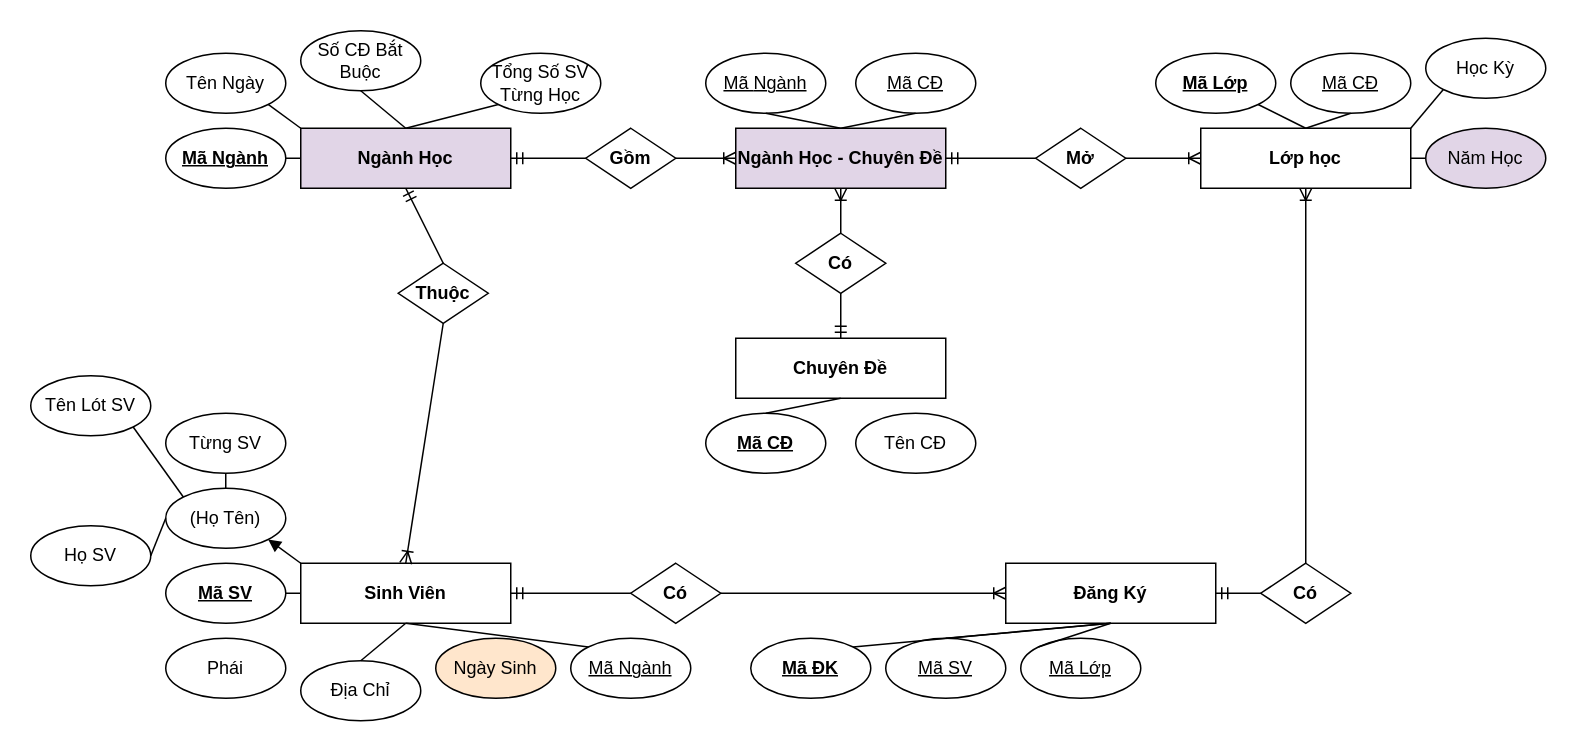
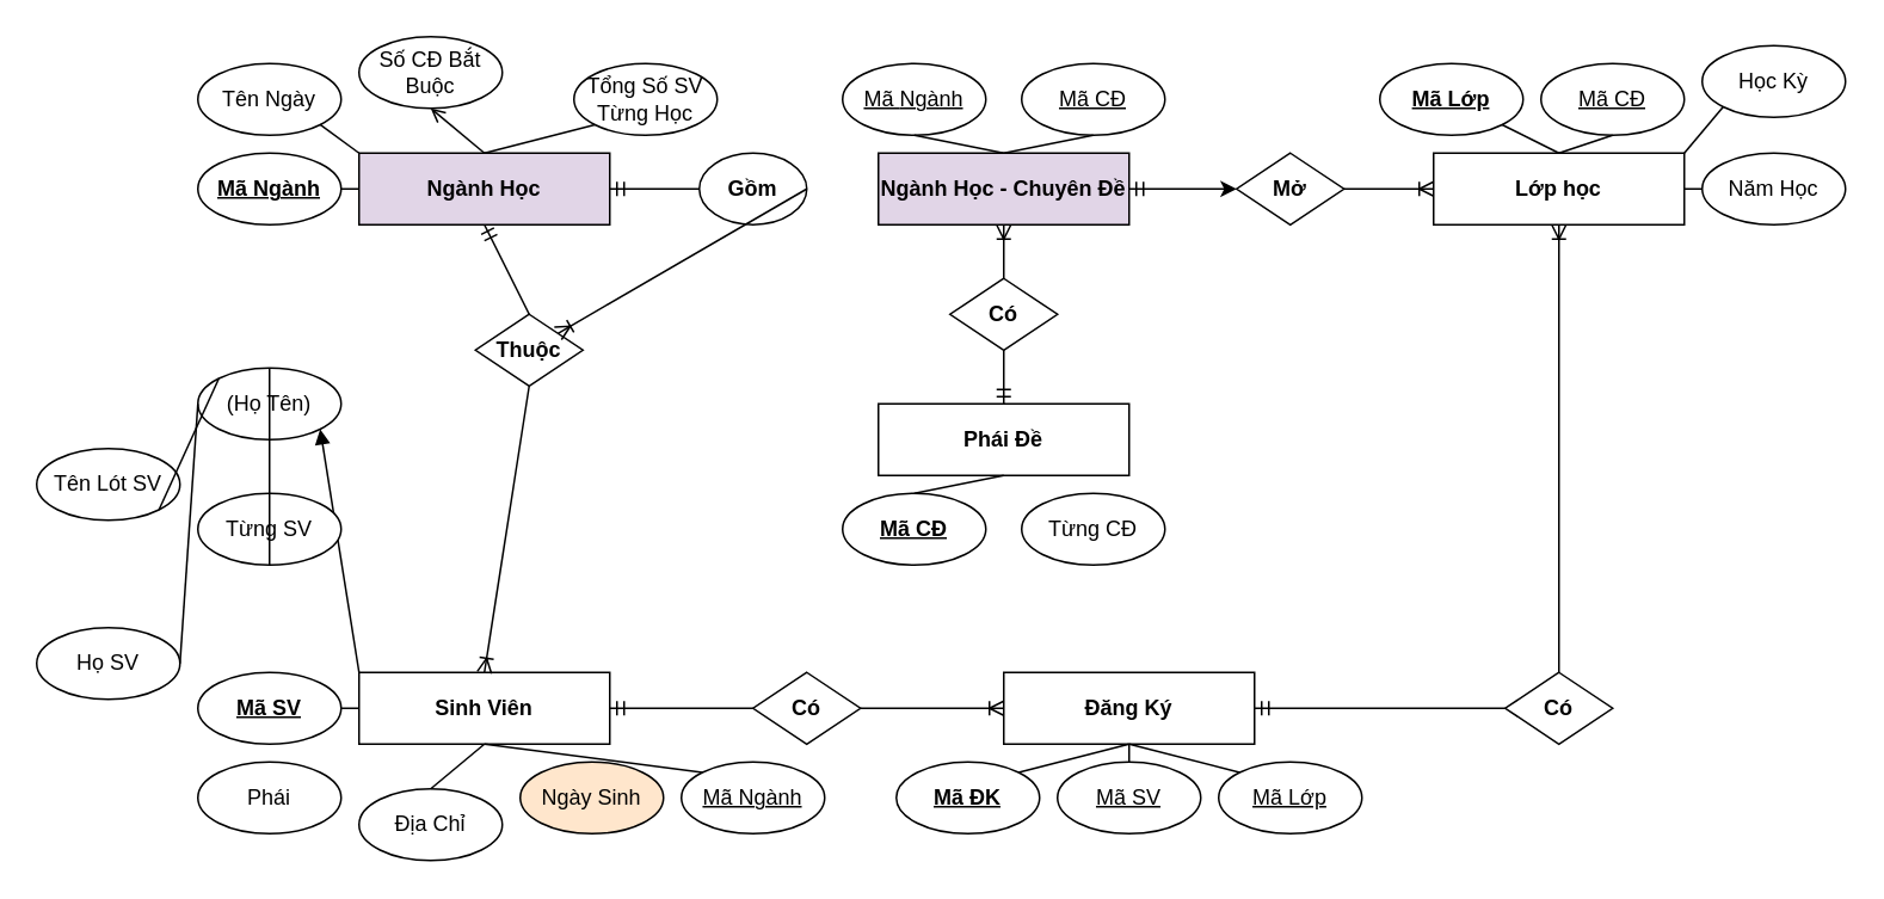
- <mxCell id="18" value="" style="endArrow=none;html=1;rounded=0;entryX=0.5;entryY=1;entryDx=0;entryDy=0;exitX=0.5;exitY=0;exitDx=0;exitDy=0;fontStyle=1" parent="1" source="11" target="13" edge="1"><mxGeometry width="50" height="50" relative="1" as="geometry"><mxPoint x="240" y="145" as="sourcePoint" /><mxPoint x="260" y="65" as="targetPoint" /></mxGeometry></mxCell>
+ <mxCell id="18" value="" style="endArrow=open;html=1;rounded=0;entryX=0.5;entryY=1;entryDx=0;entryDy=0;exitX=0.5;exitY=0;exitDx=0;exitDy=0;fontStyle=1;" parent="1" source="11" target="13" edge="1"><mxGeometry width="50" height="50" relative="1" as="geometry"><mxPoint x="240" y="145" as="sourcePoint" /><mxPoint x="260" y="65" as="targetPoint" /></mxGeometry></mxCell>
- <mxCell id="29" value="Gồm" style="rhombus;whiteSpace=wrap;html=1;fontStyle=1" parent="1" vertex="1"><mxGeometry x="390" y="85" width="60" height="40" as="geometry" /></mxCell>
+ <mxCell id="29" value="Gồm" style="ellipse;whiteSpace=wrap;html=1;fontStyle=1;" parent="1" vertex="1"><mxGeometry x="390" y="85" width="60" height="40" as="geometry" /></mxCell>
- <mxCell id="30" value="" style="endArrow=ERoneToMany;html=1;rounded=0;exitX=1;exitY=0.5;exitDx=0;exitDy=0;endFill=0;fontStyle=1;entryX=0;entryY=0.5;entryDx=0;entryDy=0;" parent="1" source="29" target="32" edge="1"><mxGeometry width="50" height="50" relative="1" as="geometry"><mxPoint x="670" y="55" as="sourcePoint" /><mxPoint x="500" y="105" as="targetPoint" /></mxGeometry></mxCell>
+ <mxCell id="30" value="" style="endArrow=ERoneToMany;html=1;rounded=0;exitX=1;exitY=0.5;exitDx=0;exitDy=0;endFill=0;fontStyle=1;" parent="1" source="29" target="20" edge="1"><mxGeometry width="50" height="50" relative="1" as="geometry"><mxPoint x="670" y="55" as="sourcePoint" /><mxPoint x="500" y="105" as="targetPoint" /></mxGeometry></mxCell>
- <mxCell id="37" value="" style="endArrow=none;html=1;rounded=0;entryX=0;entryY=0.5;entryDx=0;entryDy=0;startArrow=ERmandOne;startFill=0;fontStyle=1;exitX=1;exitY=0.5;exitDx=0;exitDy=0;" parent="1" source="32" target="33" edge="1"><mxGeometry width="50" height="50" relative="1" as="geometry"><mxPoint x="640" y="105" as="sourcePoint" /><mxPoint x="910" y="95" as="targetPoint" /></mxGeometry></mxCell>
+ <mxCell id="37" value="" style="endArrow=classic;html=1;rounded=0;entryX=0;entryY=0.5;entryDx=0;entryDy=0;startArrow=ERmandOne;startFill=0;fontStyle=1;exitX=1;exitY=0.5;exitDx=0;exitDy=0;" parent="1" source="32" target="33" edge="1"><mxGeometry width="50" height="50" relative="1" as="geometry"><mxPoint x="640" y="105" as="sourcePoint" /><mxPoint x="910" y="95" as="targetPoint" /></mxGeometry></mxCell>
- <mxCell id="59" value="Năm Học" style="ellipse;whiteSpace=wrap;html=1;fontStyle=0;fillColor=#e1d5e7;" parent="1" vertex="1"><mxGeometry x="950" y="85" width="80" height="40" as="geometry" /></mxCell>
+ <mxCell id="59" value="Năm Học" style="ellipse;whiteSpace=wrap;html=1;fontStyle=0" parent="1" vertex="1"><mxGeometry x="950" y="85" width="80" height="40" as="geometry" /></mxCell>
- <mxCell id="65" value="Chuyên Đề" style="rounded=0;whiteSpace=wrap;html=1;fontStyle=1" vertex="1" parent="1"><mxGeometry x="490" y="225" width="140" height="40" as="geometry" /></mxCell>
+ <mxCell id="65" value="Phái Đề" style="rounded=0;whiteSpace=wrap;html=1;fontStyle=1" vertex="1" parent="1"><mxGeometry x="490" y="225" width="140" height="40" as="geometry" /></mxCell>
- <mxCell id="34" value="Tên&amp;nbsp;CĐ" style="ellipse;whiteSpace=wrap;html=1;align=center;fontStyle=0" parent="1" vertex="1"><mxGeometry x="570" y="275" width="80" height="40" as="geometry" /></mxCell>
+ <mxCell id="34" value="Từng&amp;nbsp;CĐ" style="ellipse;whiteSpace=wrap;html=1;align=center;fontStyle=0" parent="1" vertex="1"><mxGeometry x="570" y="275" width="80" height="40" as="geometry" /></mxCell>
- <mxCell id="3" value="(Họ Tên)" style="ellipse;whiteSpace=wrap;html=1;fontStyle=0" parent="1" vertex="1"><mxGeometry x="110" y="325" width="80" height="40" as="geometry" /></mxCell>
+ <mxCell id="3" value="(Họ Tên)" style="ellipse;whiteSpace=wrap;html=1;fontStyle=0" parent="1" vertex="1"><mxGeometry x="110" y="205" width="80" height="40" as="geometry" /></mxCell>
- <mxCell id="42" value="Đăng Ký" style="rounded=0;whiteSpace=wrap;html=1;fontStyle=1" parent="1" vertex="1"><mxGeometry x="670" y="375" width="140" height="40" as="geometry" /></mxCell>
+ <mxCell id="42" value="Đăng Ký" style="rounded=0;whiteSpace=wrap;html=1;fontStyle=1" parent="1" vertex="1"><mxGeometry x="560" y="375" width="140" height="40" as="geometry" /></mxCell>
